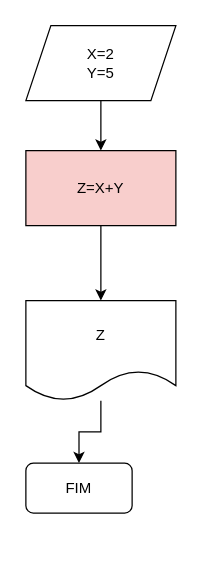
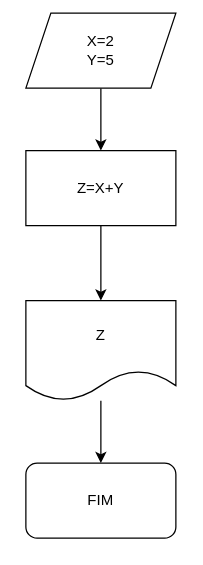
- <mxCell id="3" value="X=2&lt;br&gt;Y=5" style="shape=parallelogram;perimeter=parallelogramPerimeter;whiteSpace=wrap;html=1;fixedSize=1;" vertex="1" parent="1"><mxGeometry x="20" y="20" width="120" height="60" as="geometry" /></mxCell>
+ <mxCell id="3" value="X=2&lt;br&gt;Y=5" style="shape=parallelogram;perimeter=parallelogramPerimeter;whiteSpace=wrap;html=1;fixedSize=1;" vertex="1" parent="1"><mxGeometry x="20" y="10" width="120" height="60" as="geometry" /></mxCell>
- <mxCell id="5" value="Z=X+Y" style="rounded=0;whiteSpace=wrap;html=1;fillColor=#f8cecc;" vertex="1" parent="1"><mxGeometry x="20" y="120" width="120" height="60" as="geometry" /></mxCell>
+ <mxCell id="5" value="Z=X+Y" style="rounded=0;whiteSpace=wrap;html=1;" vertex="1" parent="1"><mxGeometry x="20" y="120" width="120" height="60" as="geometry" /></mxCell>
- <mxCell id="8" value="FIM" style="rounded=1;whiteSpace=wrap;html=1;" vertex="1" parent="1"><mxGeometry x="20" y="370" width="85" height="40" as="geometry" /></mxCell>
+ <mxCell id="8" value="FIM" style="rounded=1;whiteSpace=wrap;html=1;" vertex="1" parent="1"><mxGeometry x="20" y="370" width="120" height="60" as="geometry" /></mxCell>
